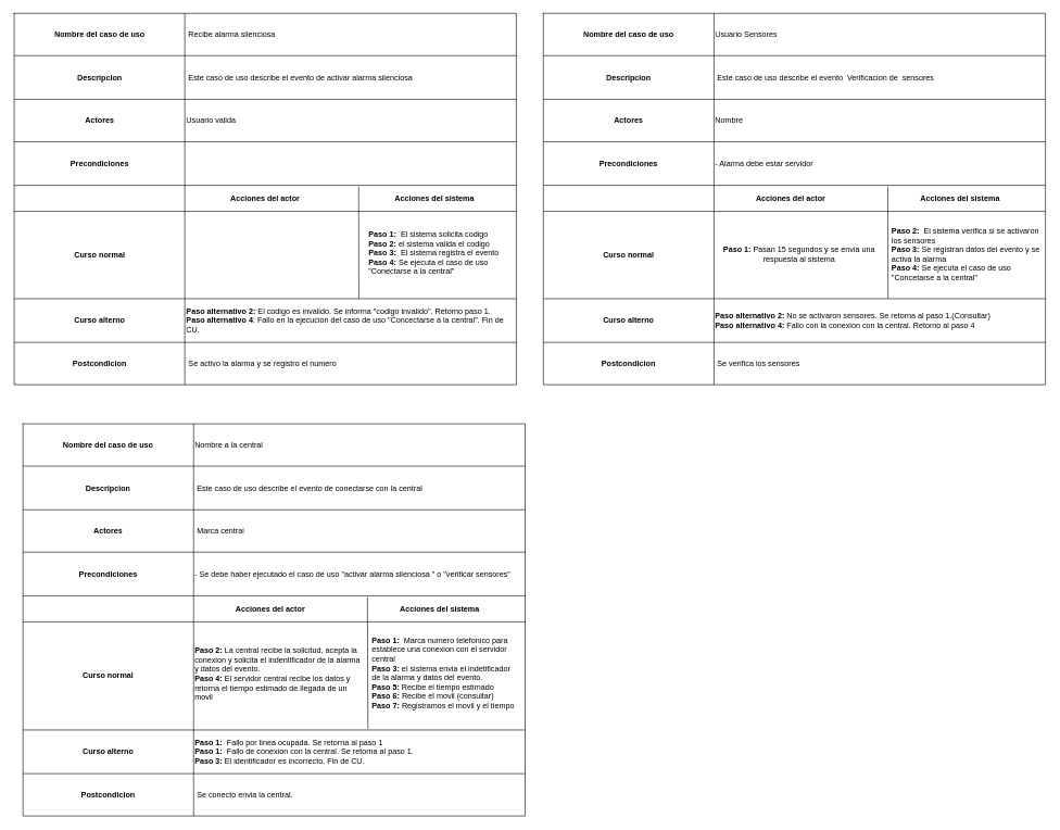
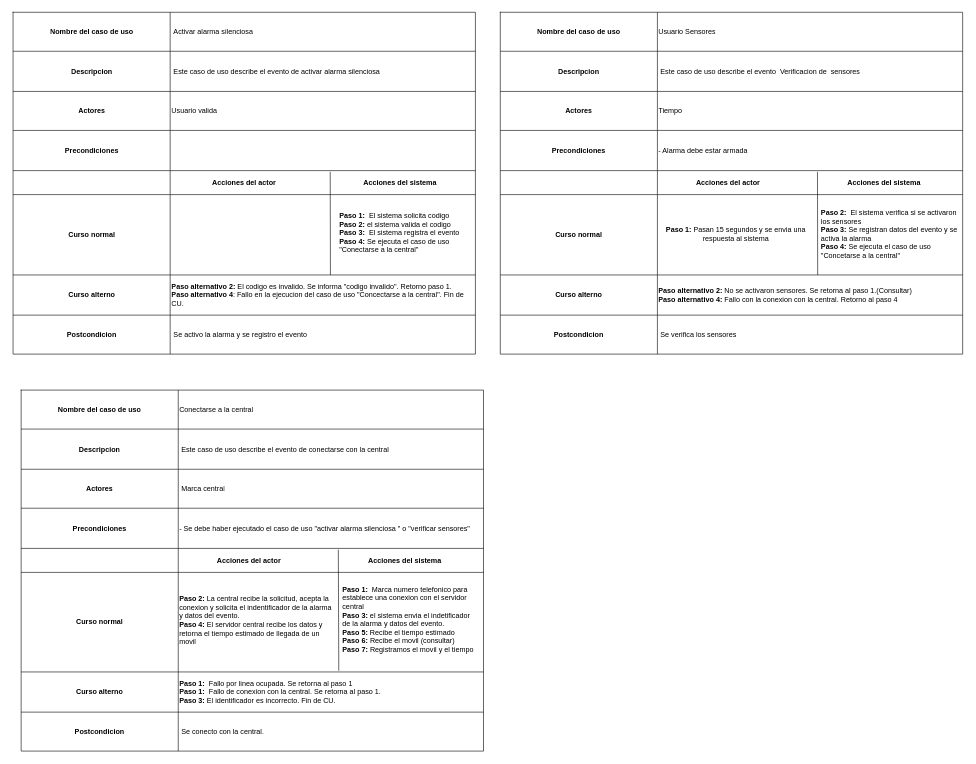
- <mxCell id="5" value="&amp;nbsp;Recibe alarma silenciosa" style="shape=partialRectangle;html=1;whiteSpace=wrap;connectable=0;strokeColor=inherit;overflow=hidden;fillColor=none;top=0;left=0;bottom=0;right=0;pointerEvents=1;align=left;" parent="3" vertex="1"><mxGeometry x="262" width="509" height="65" as="geometry"><mxRectangle width="509" height="65" as="alternateBounds" /></mxGeometry></mxCell>
+ <mxCell id="5" value="&amp;nbsp;Activar alarma silenciosa" style="shape=partialRectangle;html=1;whiteSpace=wrap;connectable=0;strokeColor=inherit;overflow=hidden;fillColor=none;top=0;left=0;bottom=0;right=0;pointerEvents=1;align=left;" parent="3" vertex="1"><mxGeometry x="262" width="509" height="65" as="geometry"><mxRectangle width="509" height="65" as="alternateBounds" /></mxGeometry></mxCell>
- <mxCell id="67" value="Nombre" style="shape=partialRectangle;html=1;whiteSpace=wrap;connectable=0;strokeColor=inherit;overflow=hidden;fillColor=none;top=0;left=0;bottom=0;right=0;pointerEvents=1;align=left;" vertex="1" parent="65"><mxGeometry x="262" width="509" height="65" as="geometry"><mxRectangle width="509" height="65" as="alternateBounds" /></mxGeometry></mxCell>
+ <mxCell id="67" value="Tiempo" style="shape=partialRectangle;html=1;whiteSpace=wrap;connectable=0;strokeColor=inherit;overflow=hidden;fillColor=none;top=0;left=0;bottom=0;right=0;pointerEvents=1;align=left;" vertex="1" parent="65"><mxGeometry x="262" width="509" height="65" as="geometry"><mxRectangle width="509" height="65" as="alternateBounds" /></mxGeometry></mxCell>
- <mxCell id="70" value="- Alarma debe estar servidor" style="shape=partialRectangle;html=1;whiteSpace=wrap;connectable=0;strokeColor=inherit;overflow=hidden;fillColor=none;top=0;left=0;bottom=0;right=0;pointerEvents=1;align=left;" vertex="1" parent="68"><mxGeometry x="262" width="509" height="67" as="geometry"><mxRectangle width="509" height="67" as="alternateBounds" /></mxGeometry></mxCell>
+ <mxCell id="70" value="- Alarma debe estar armada" style="shape=partialRectangle;html=1;whiteSpace=wrap;connectable=0;strokeColor=inherit;overflow=hidden;fillColor=none;top=0;left=0;bottom=0;right=0;pointerEvents=1;align=left;" vertex="1" parent="68"><mxGeometry x="262" width="509" height="67" as="geometry"><mxRectangle width="509" height="67" as="alternateBounds" /></mxGeometry></mxCell>
- <mxCell id="27" value="&amp;nbsp;Se activo la alarma y se registro el numero" style="shape=partialRectangle;html=1;whiteSpace=wrap;connectable=0;strokeColor=inherit;overflow=hidden;fillColor=none;top=0;left=0;bottom=0;right=0;pointerEvents=1;align=left;" parent="25" vertex="1"><mxGeometry x="262" width="509" height="65" as="geometry"><mxRectangle width="509" height="65" as="alternateBounds" /></mxGeometry></mxCell>
+ <mxCell id="27" value="&amp;nbsp;Se activo la alarma y se registro el evento" style="shape=partialRectangle;html=1;whiteSpace=wrap;connectable=0;strokeColor=inherit;overflow=hidden;fillColor=none;top=0;left=0;bottom=0;right=0;pointerEvents=1;align=left;" parent="25" vertex="1"><mxGeometry x="262" width="509" height="65" as="geometry"><mxRectangle width="509" height="65" as="alternateBounds" /></mxGeometry></mxCell>
- <mxCell id="33" value="Nombre a la central" style="shape=partialRectangle;html=1;whiteSpace=wrap;connectable=0;strokeColor=inherit;overflow=hidden;fillColor=none;top=0;left=0;bottom=0;right=0;pointerEvents=1;align=left;" vertex="1" parent="31"><mxGeometry x="262" width="509" height="65" as="geometry"><mxRectangle width="509" height="65" as="alternateBounds" /></mxGeometry></mxCell>
+ <mxCell id="33" value="Conectarse a la central" style="shape=partialRectangle;html=1;whiteSpace=wrap;connectable=0;strokeColor=inherit;overflow=hidden;fillColor=none;top=0;left=0;bottom=0;right=0;pointerEvents=1;align=left;" vertex="1" parent="31"><mxGeometry x="262" width="509" height="65" as="geometry"><mxRectangle width="509" height="65" as="alternateBounds" /></mxGeometry></mxCell>
- <mxCell id="55" value="&amp;nbsp;Se conecto envia la central." style="shape=partialRectangle;html=1;whiteSpace=wrap;connectable=0;strokeColor=inherit;overflow=hidden;fillColor=none;top=0;left=0;bottom=0;right=0;pointerEvents=1;align=left;" vertex="1" parent="53"><mxGeometry x="262" width="509" height="65" as="geometry"><mxRectangle width="509" height="65" as="alternateBounds" /></mxGeometry></mxCell>
+ <mxCell id="55" value="&amp;nbsp;Se conecto con la central." style="shape=partialRectangle;html=1;whiteSpace=wrap;connectable=0;strokeColor=inherit;overflow=hidden;fillColor=none;top=0;left=0;bottom=0;right=0;pointerEvents=1;align=left;" vertex="1" parent="53"><mxGeometry x="262" width="509" height="65" as="geometry"><mxRectangle width="509" height="65" as="alternateBounds" /></mxGeometry></mxCell>
